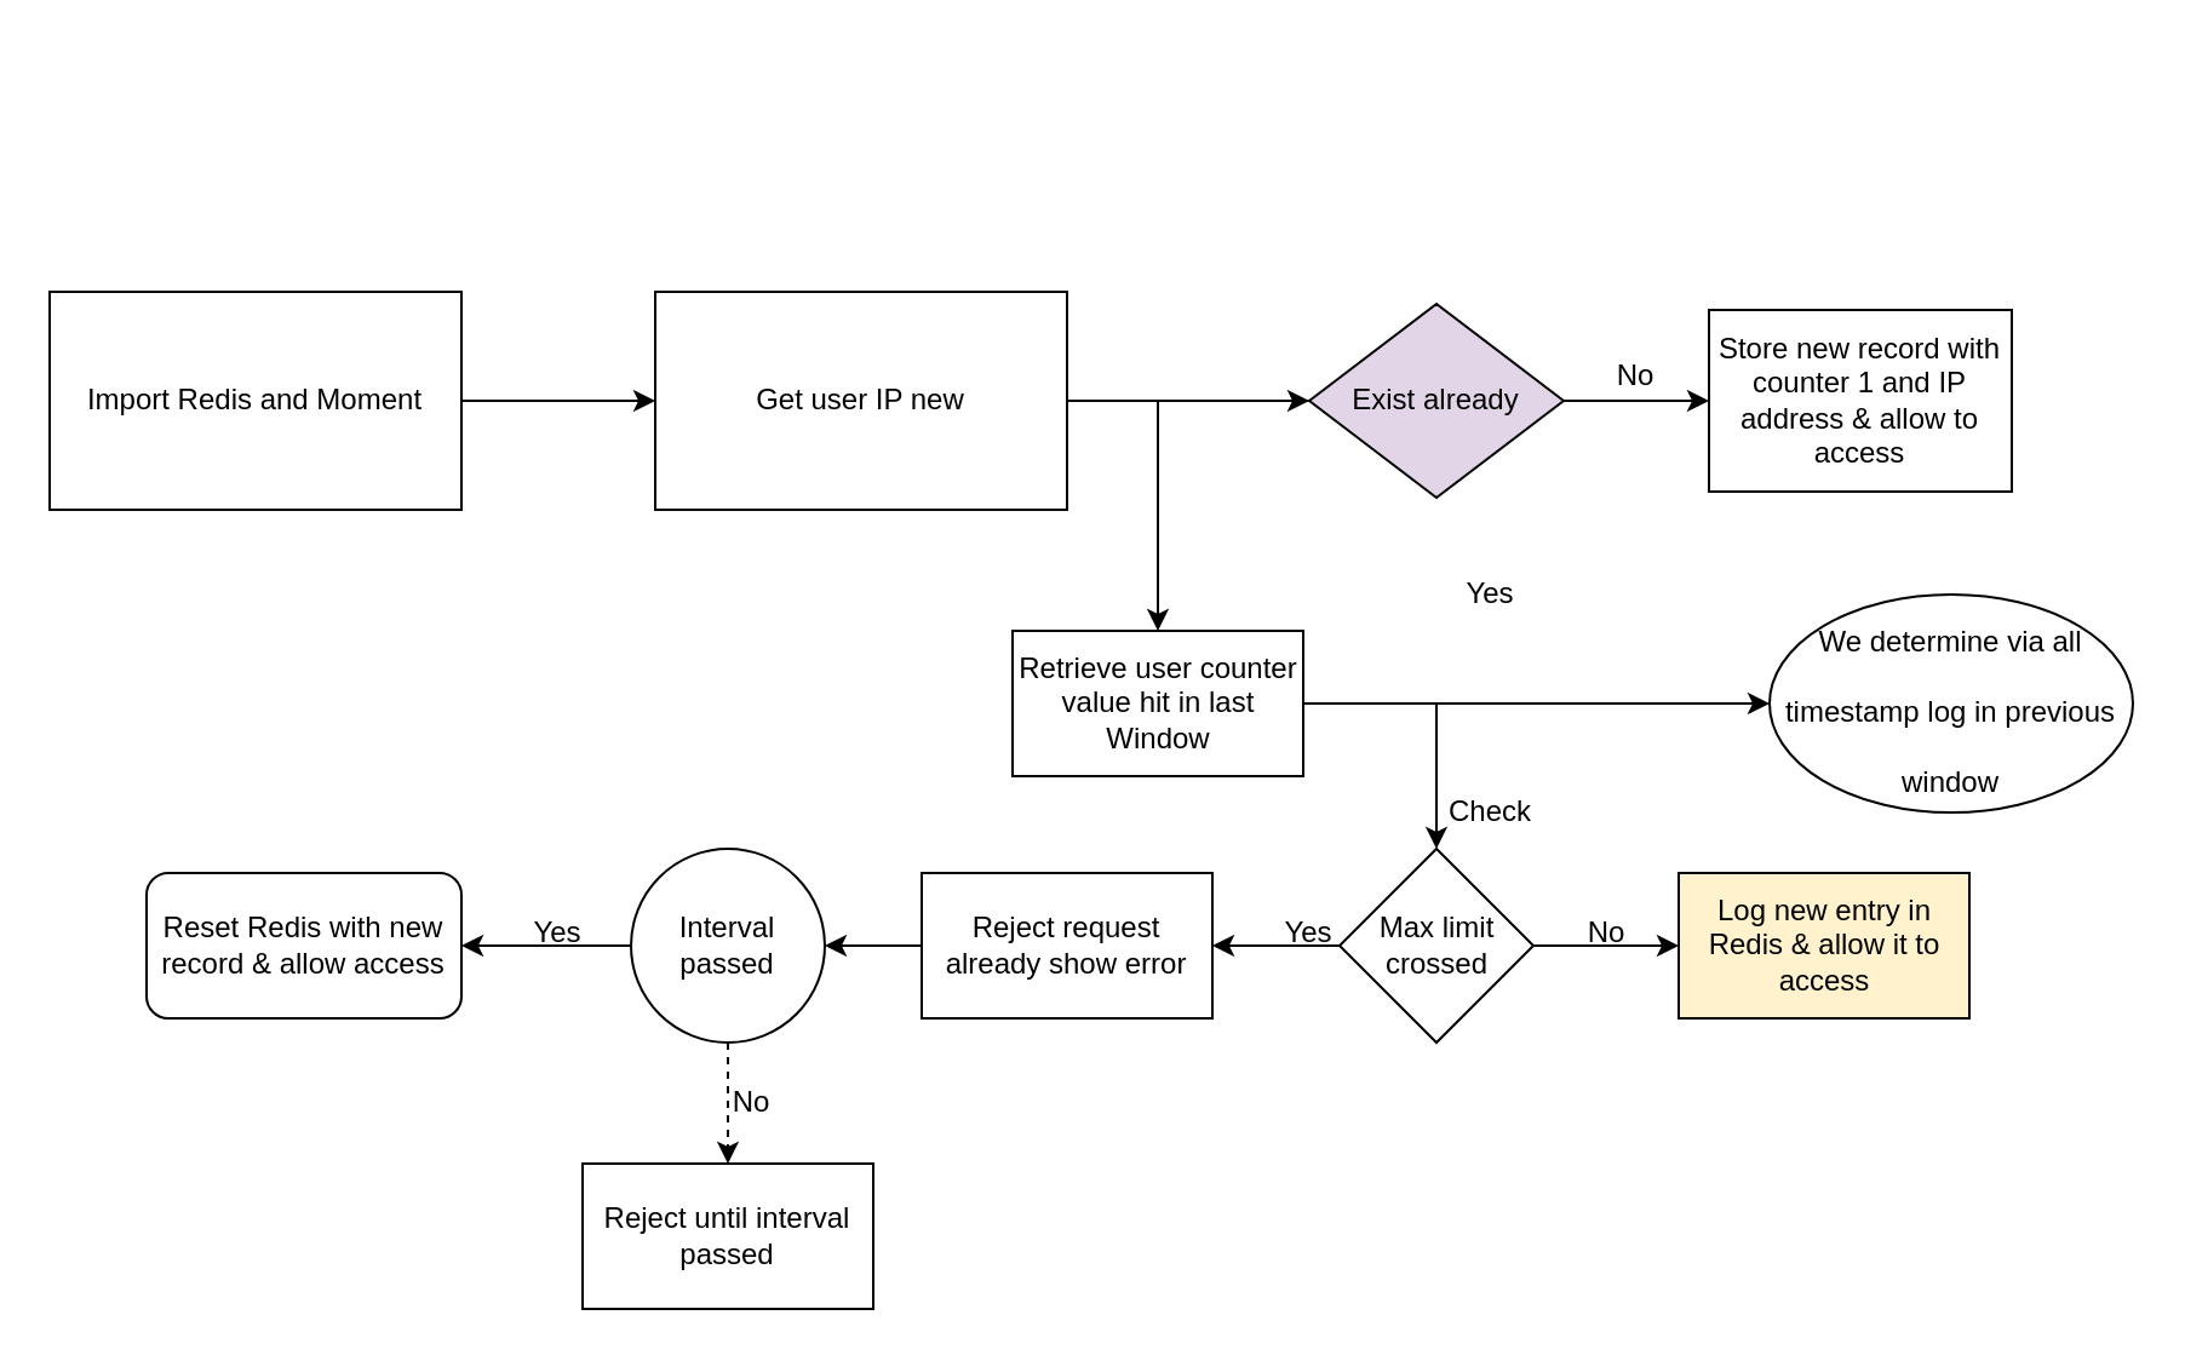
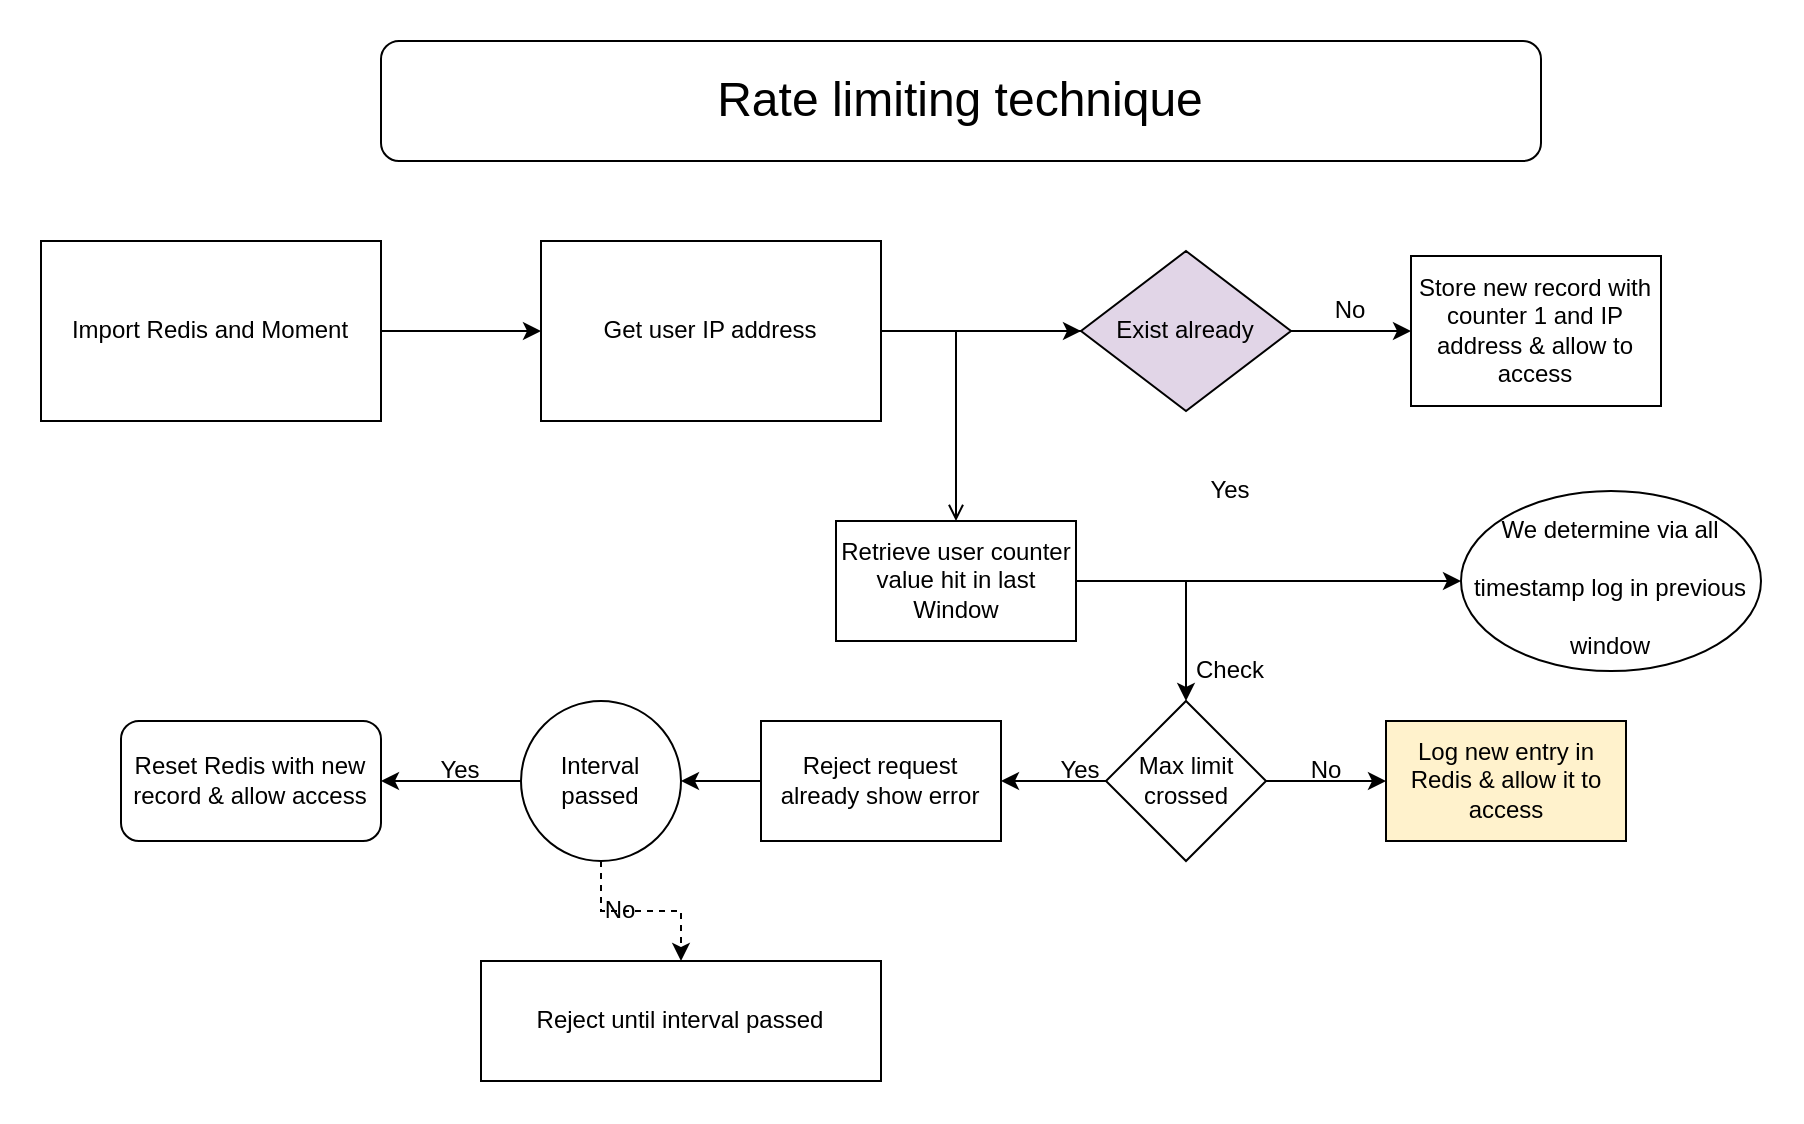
+ <mxCell id="31" value="Rate limiting technique" style="rounded=1;whiteSpace=wrap;html=1;fontSize=24;" vertex="1" parent="1"><mxGeometry x="190" width="580" height="60" as="geometry" y="20" /></mxCell>
- <mxCell id="5" value="Get user IP new" style="rounded=0;whiteSpace=wrap;html=1;" vertex="1" parent="1"><mxGeometry x="270" y="120" width="170" height="90" as="geometry" /></mxCell>
+ <mxCell id="5" value="Get user IP address" style="rounded=0;whiteSpace=wrap;html=1;" vertex="1" parent="1"><mxGeometry x="270" y="120" width="170" height="90" as="geometry" /></mxCell>
- <mxCell id="6" value="" style="edgeStyle=orthogonalEdgeStyle;rounded=0;orthogonalLoop=1;jettySize=auto;html=1;" edge="1" parent="1" source="8" target="11"><mxGeometry relative="1" as="geometry" /></mxCell>
+ <mxCell id="6" value="" style="edgeStyle=orthogonalEdgeStyle;rounded=0;orthogonalLoop=1;jettySize=auto;html=1;endArrow=open;" edge="1" parent="1" source="8" target="11"><mxGeometry relative="1" as="geometry" /></mxCell>
- <mxCell id="29" value="Reject until interval passed" style="whiteSpace=wrap;html=1;rounded=0;" vertex="1" parent="1"><mxGeometry x="240" y="480" width="120" height="60" as="geometry" /></mxCell>
+ <mxCell id="29" value="Reject until interval passed" style="whiteSpace=wrap;html=1;rounded=0;" vertex="1" parent="1"><mxGeometry x="240" y="480" width="200" height="60" as="geometry" /></mxCell>
